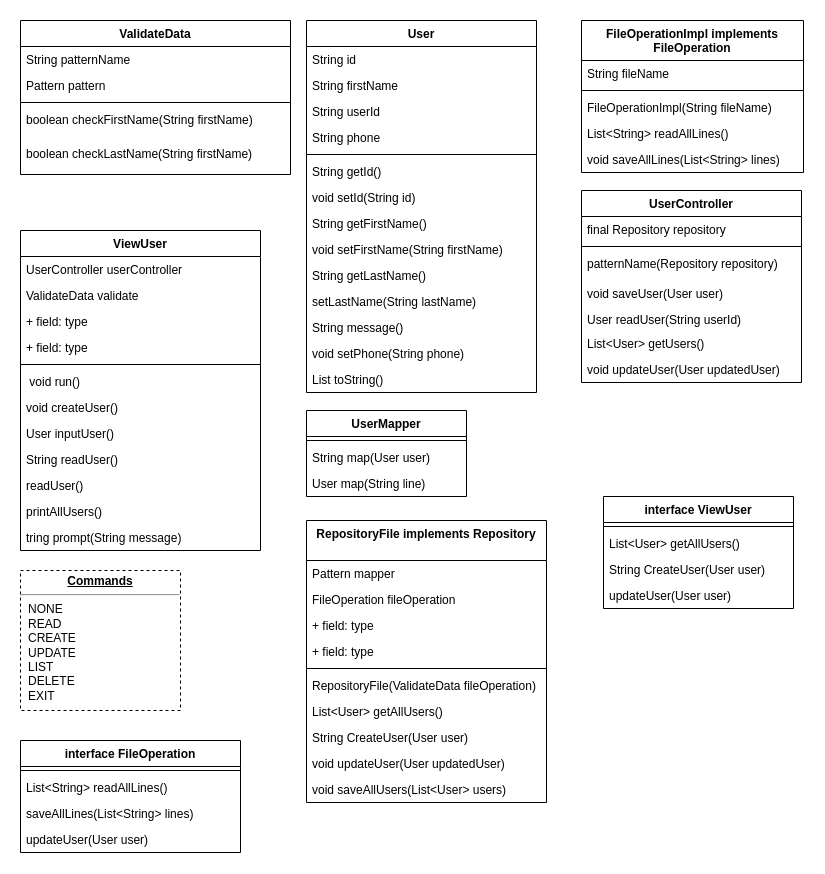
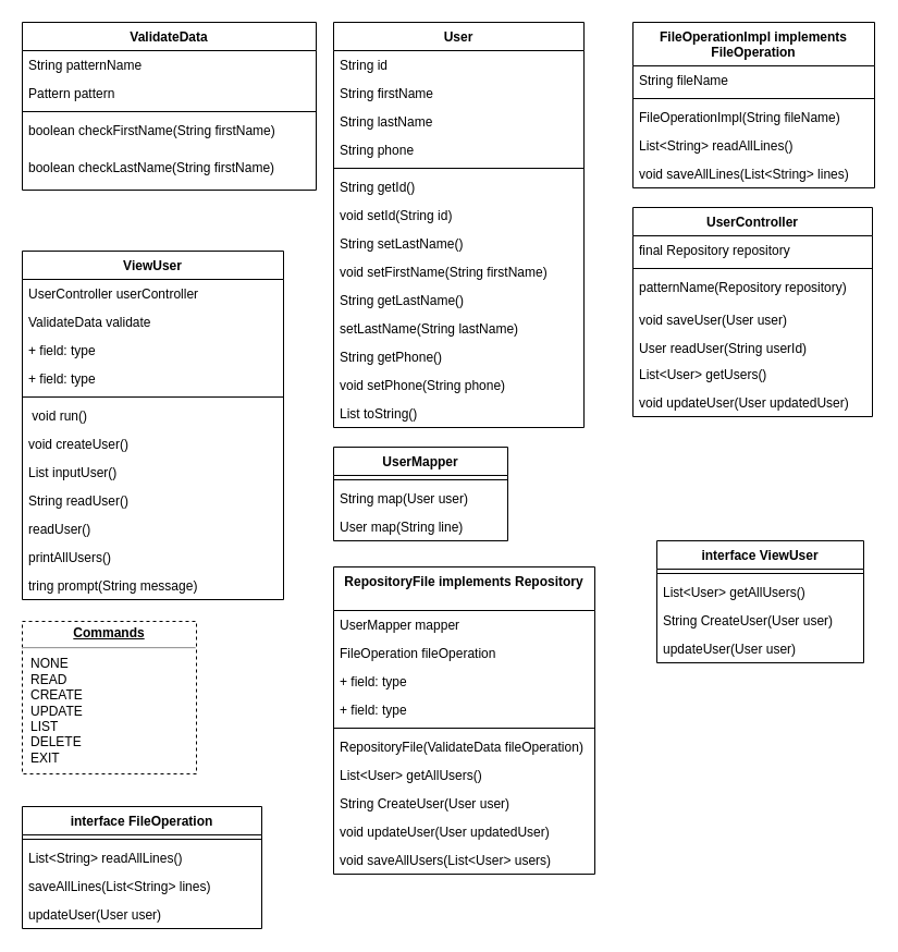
- <mxCell id="25" value="String userId" style="text;strokeColor=none;fillColor=none;align=left;verticalAlign=top;spacingLeft=4;spacingRight=4;overflow=hidden;rotatable=0;points=[[0,0.5],[1,0.5]];portConstraint=eastwest;" vertex="1" parent="22"><mxGeometry y="78" width="230" height="26" as="geometry" /></mxCell>
+ <mxCell id="25" value="String lastName" style="text;strokeColor=none;fillColor=none;align=left;verticalAlign=top;spacingLeft=4;spacingRight=4;overflow=hidden;rotatable=0;points=[[0,0.5],[1,0.5]];portConstraint=eastwest;" vertex="1" parent="22"><mxGeometry y="78" width="230" height="26" as="geometry" /></mxCell>
- <mxCell id="30" value="String getFirstName()" style="text;strokeColor=none;fillColor=none;align=left;verticalAlign=top;spacingLeft=4;spacingRight=4;overflow=hidden;rotatable=0;points=[[0,0.5],[1,0.5]];portConstraint=eastwest;" vertex="1" parent="22"><mxGeometry y="190" width="230" height="26" as="geometry" /></mxCell>
+ <mxCell id="30" value="String setLastName()" style="text;strokeColor=none;fillColor=none;align=left;verticalAlign=top;spacingLeft=4;spacingRight=4;overflow=hidden;rotatable=0;points=[[0,0.5],[1,0.5]];portConstraint=eastwest;" vertex="1" parent="22"><mxGeometry y="190" width="230" height="26" as="geometry" /></mxCell>
- <mxCell id="34" value="String message()" style="text;strokeColor=none;fillColor=none;align=left;verticalAlign=top;spacingLeft=4;spacingRight=4;overflow=hidden;rotatable=0;points=[[0,0.5],[1,0.5]];portConstraint=eastwest;" vertex="1" parent="22"><mxGeometry y="294" width="230" height="26" as="geometry" /></mxCell>
+ <mxCell id="34" value="String getPhone()" style="text;strokeColor=none;fillColor=none;align=left;verticalAlign=top;spacingLeft=4;spacingRight=4;overflow=hidden;rotatable=0;points=[[0,0.5],[1,0.5]];portConstraint=eastwest;" vertex="1" parent="22"><mxGeometry y="294" width="230" height="26" as="geometry" /></mxCell>
- <mxCell id="17" value="User inputUser()" style="text;strokeColor=none;fillColor=none;align=left;verticalAlign=top;spacingLeft=4;spacingRight=4;overflow=hidden;rotatable=0;points=[[0,0.5],[1,0.5]];portConstraint=eastwest;" vertex="1" parent="9"><mxGeometry y="190" width="240" height="26" as="geometry" /></mxCell>
+ <mxCell id="17" value="List inputUser()" style="text;strokeColor=none;fillColor=none;align=left;verticalAlign=top;spacingLeft=4;spacingRight=4;overflow=hidden;rotatable=0;points=[[0,0.5],[1,0.5]];portConstraint=eastwest;" vertex="1" parent="9"><mxGeometry y="190" width="240" height="26" as="geometry" /></mxCell>
- <mxCell id="46" value="Pattern mapper    " style="text;strokeColor=none;fillColor=none;align=left;verticalAlign=top;spacingLeft=4;spacingRight=4;overflow=hidden;rotatable=0;points=[[0,0.5],[1,0.5]];portConstraint=eastwest;" vertex="1" parent="45"><mxGeometry y="40" width="240" height="26" as="geometry" /></mxCell>
+ <mxCell id="46" value="UserMapper mapper    " style="text;strokeColor=none;fillColor=none;align=left;verticalAlign=top;spacingLeft=4;spacingRight=4;overflow=hidden;rotatable=0;points=[[0,0.5],[1,0.5]];portConstraint=eastwest;" vertex="1" parent="45"><mxGeometry y="40" width="240" height="26" as="geometry" /></mxCell>
